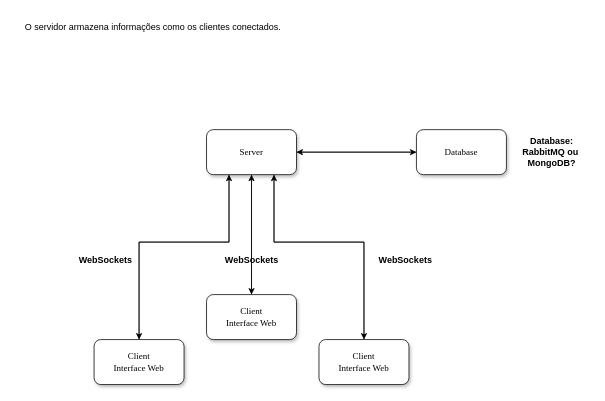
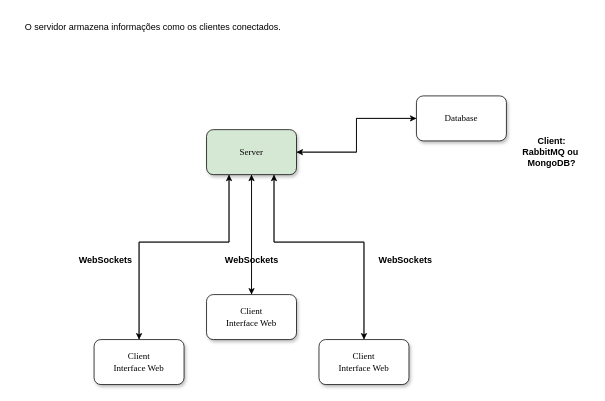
- <mxCell id="8" value="&lt;span&gt;Server&lt;/span&gt;" style="whiteSpace=wrap;html=1;rounded=1;shadow=1;labelBackgroundColor=none;strokeWidth=1;fontFamily=Verdana;fontSize=12;align=center;" parent="1" vertex="1"><mxGeometry x="275" y="172" width="120" height="60" as="geometry" /></mxCell>
+ <mxCell id="8" value="&lt;span&gt;Server&lt;/span&gt;" style="whiteSpace=wrap;html=1;rounded=1;shadow=1;labelBackgroundColor=none;strokeWidth=1;fontFamily=Verdana;fontSize=12;align=center;fillColor=#d5e8d4;" parent="1" vertex="1"><mxGeometry x="275" y="172" width="120" height="60" as="geometry" /></mxCell>
- <mxCell id="3" value="Database" style="whiteSpace=wrap;html=1;rounded=1;shadow=1;labelBackgroundColor=none;strokeWidth=1;fontFamily=Verdana;fontSize=12;align=center;" parent="1" vertex="1"><mxGeometry x="555" y="172" width="120" height="60" as="geometry" /></mxCell>
+ <mxCell id="3" value="Database" style="whiteSpace=wrap;html=1;rounded=1;shadow=1;labelBackgroundColor=none;strokeWidth=1;fontFamily=Verdana;fontSize=12;align=center;" parent="1" vertex="1"><mxGeometry x="555" y="127" width="120" height="60" as="geometry" /></mxCell>
- <mxCell id="15" value="&lt;b&gt;Database:&lt;br&gt;&lt;/b&gt;&lt;b style=&quot;border-color: var(--border-color);&quot;&gt;RabbitMQ ou&amp;nbsp;&lt;br&gt;&lt;/b&gt;&lt;b&gt;MongoDB?&lt;br&gt;&lt;/b&gt;" style="text;html=1;align=center;verticalAlign=middle;resizable=0;points=[];autosize=1;strokeColor=none;fillColor=none;" vertex="1" parent="1"><mxGeometry x="685" y="172" width="100" height="60" as="geometry" /></mxCell>
+ <mxCell id="15" value="&lt;b&gt;Client:&lt;br&gt;&lt;/b&gt;&lt;b style=&quot;border-color: var(--border-color);&quot;&gt;RabbitMQ ou&amp;nbsp;&lt;br&gt;&lt;/b&gt;&lt;b&gt;MongoDB?&lt;br&gt;&lt;/b&gt;" style="text;html=1;align=center;verticalAlign=middle;resizable=0;points=[];autosize=1;strokeColor=none;fillColor=none;" vertex="1" parent="1"><mxGeometry x="685" y="172" width="100" height="60" as="geometry" /></mxCell>
